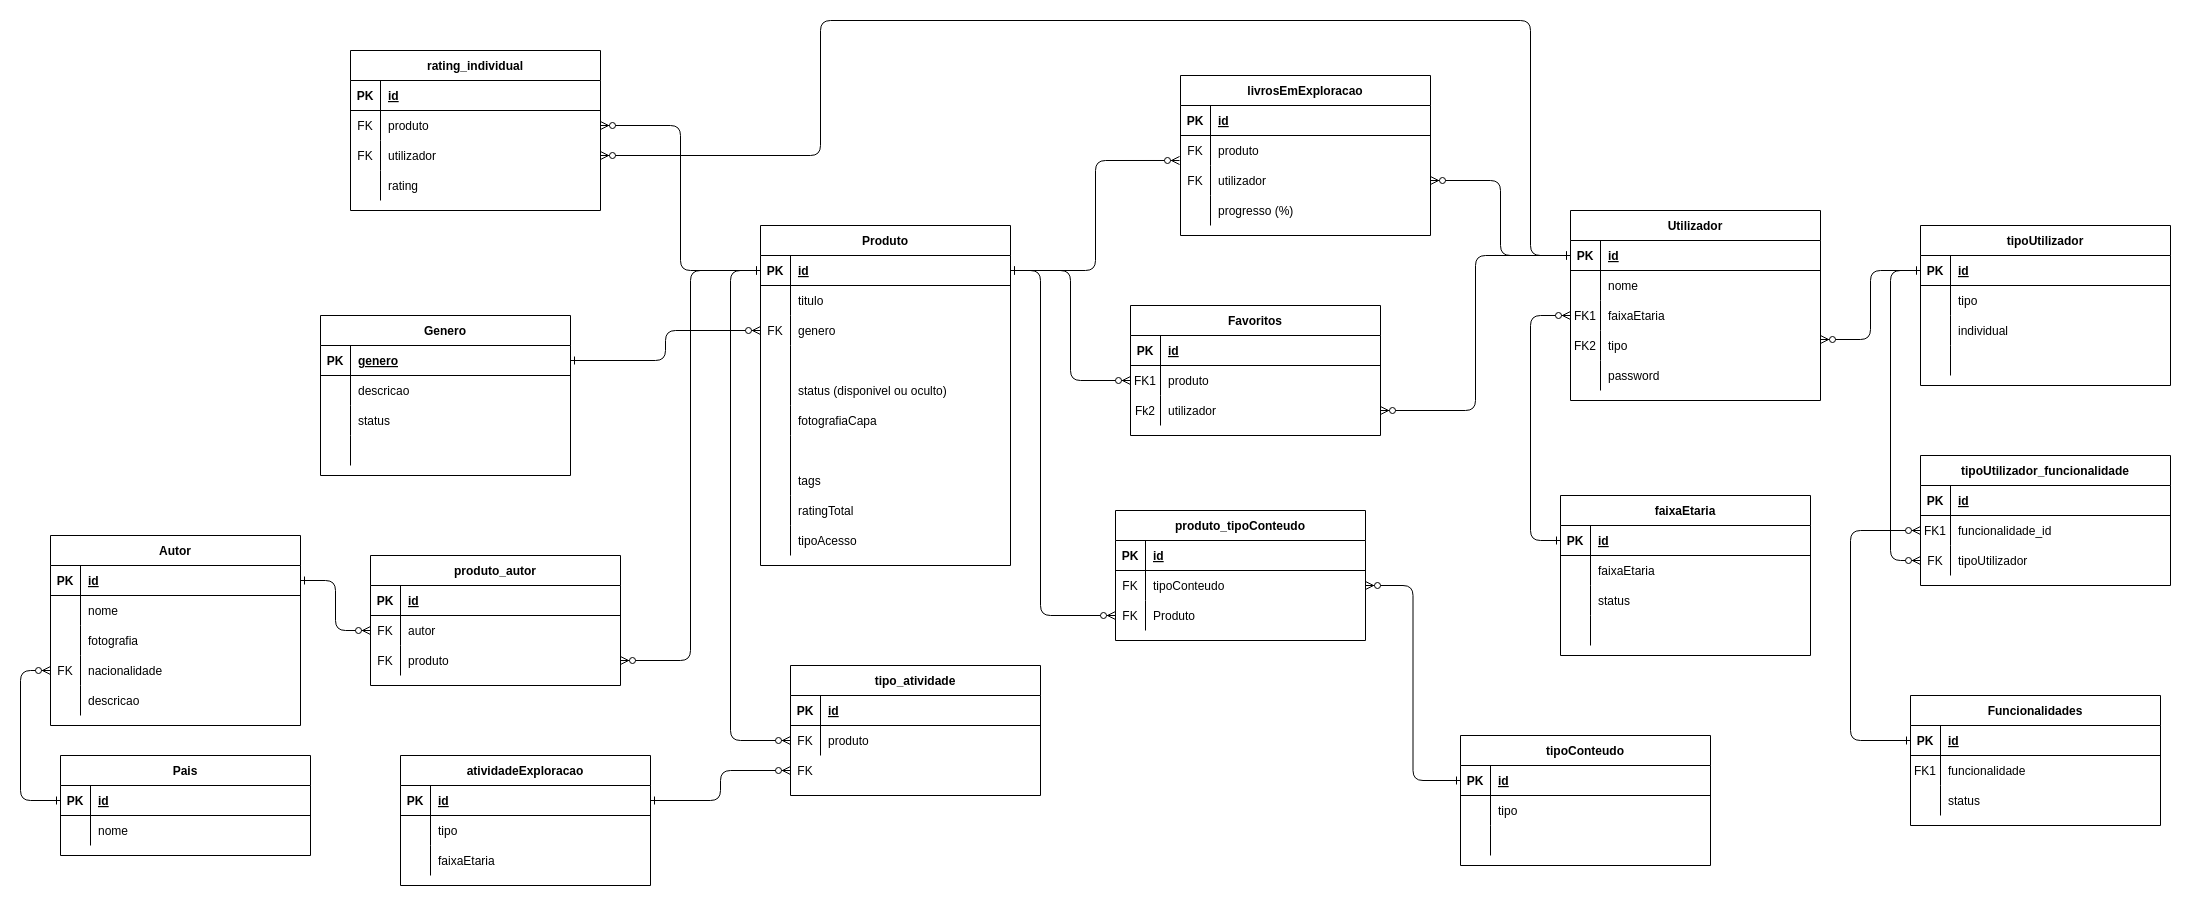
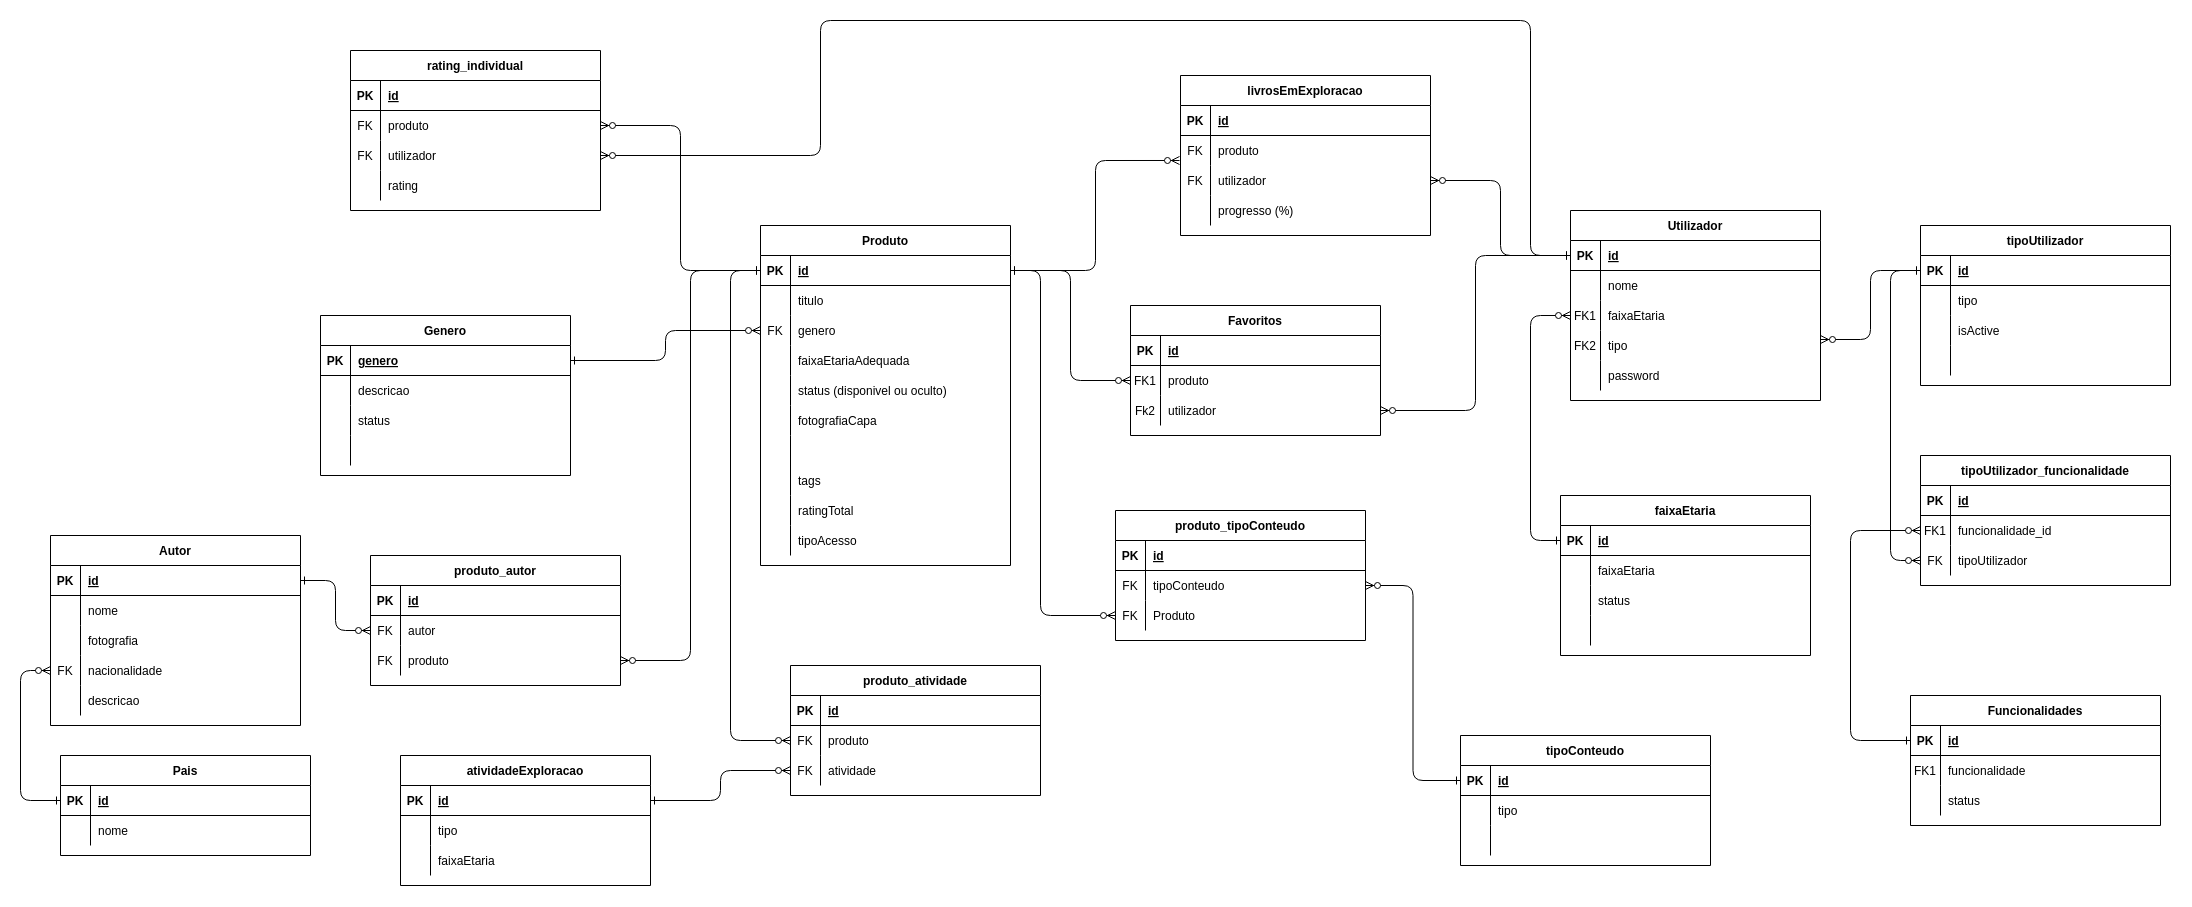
- <mxCell id="68" value="individual" style="shape=partialRectangle;overflow=hidden;connectable=0;fillColor=none;top=0;left=0;bottom=0;right=0;align=left;spacingLeft=6;" parent="66" vertex="1"><mxGeometry x="30" width="220" height="30" as="geometry"><mxRectangle width="220" height="30" as="alternateBounds" /></mxGeometry></mxCell>
+ <mxCell id="68" value="isActive" style="shape=partialRectangle;overflow=hidden;connectable=0;fillColor=none;top=0;left=0;bottom=0;right=0;align=left;spacingLeft=6;" parent="66" vertex="1"><mxGeometry x="30" width="220" height="30" as="geometry"><mxRectangle width="220" height="30" as="alternateBounds" /></mxGeometry></mxCell>
+ <mxCell id="31" value="faixaEtariaAdequada" style="shape=partialRectangle;overflow=hidden;connectable=0;fillColor=none;top=0;left=0;bottom=0;right=0;align=left;spacingLeft=6;" parent="29" vertex="1"><mxGeometry x="30" width="220" height="30" as="geometry"><mxRectangle width="220" height="30" as="alternateBounds" /></mxGeometry></mxCell>
- <mxCell id="115" value="tipo_atividade" style="shape=table;startSize=30;container=1;collapsible=1;childLayout=tableLayout;fixedRows=1;rowLines=0;fontStyle=1;align=center;resizeLast=1;" parent="1" vertex="1"><mxGeometry x="790" y="665" width="250" height="130" as="geometry" /></mxCell>
+ <mxCell id="115" value="produto_atividade" style="shape=table;startSize=30;container=1;collapsible=1;childLayout=tableLayout;fixedRows=1;rowLines=0;fontStyle=1;align=center;resizeLast=1;" parent="1" vertex="1"><mxGeometry x="790" y="665" width="250" height="130" as="geometry" /></mxCell>
+ <mxCell id="124" value="atividade" style="shape=partialRectangle;overflow=hidden;connectable=0;fillColor=none;top=0;left=0;bottom=0;right=0;align=left;spacingLeft=6;" parent="122" vertex="1"><mxGeometry x="30" width="220" height="30" as="geometry"><mxRectangle width="220" height="30" as="alternateBounds" /></mxGeometry></mxCell>
